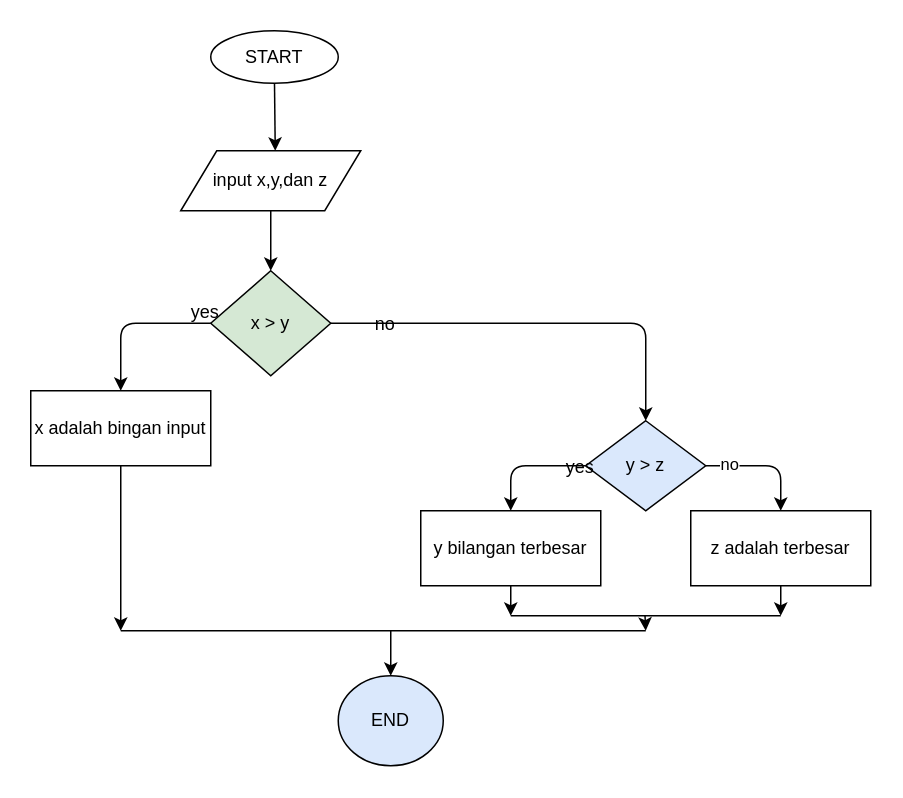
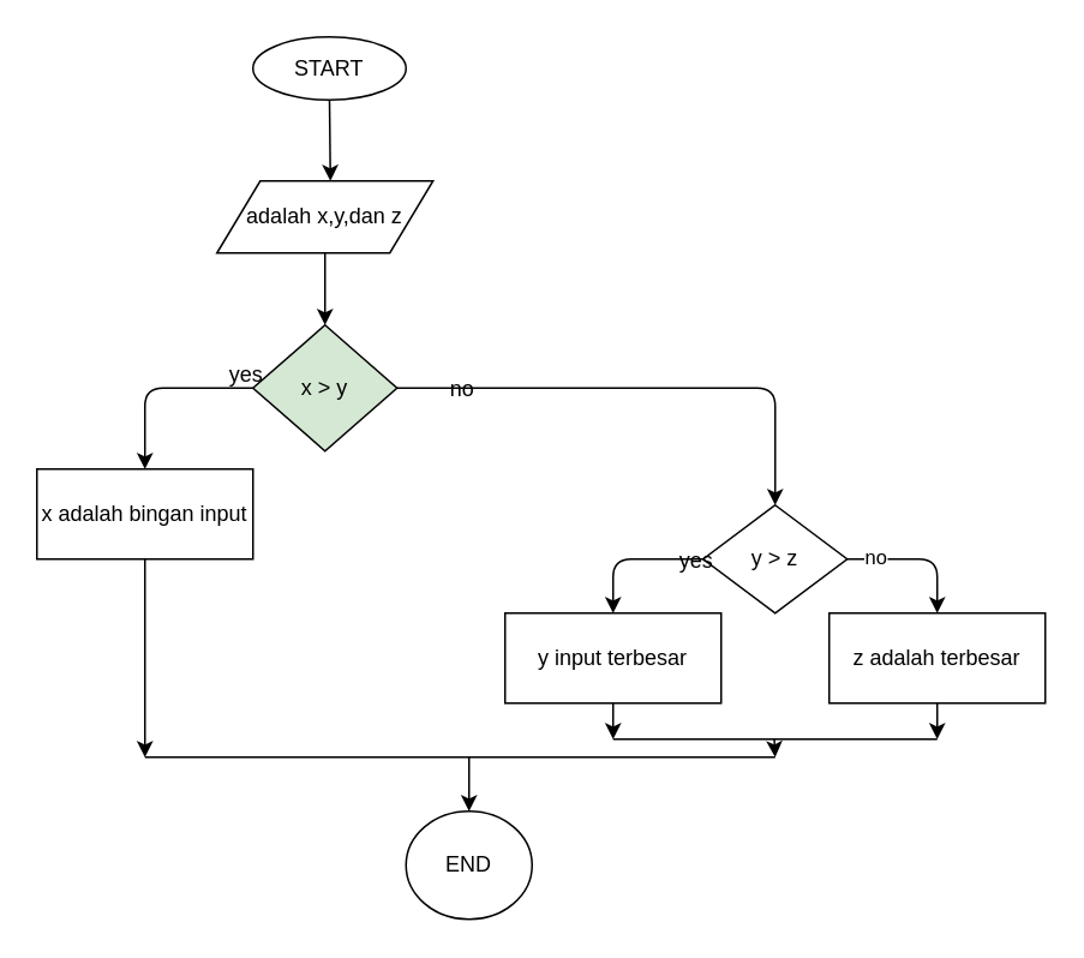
- <mxCell id="4" value="input x,y,dan z" style="shape=parallelogram;perimeter=parallelogramPerimeter;whiteSpace=wrap;html=1;" vertex="1" parent="1"><mxGeometry x="120" y="100" width="120" height="40" as="geometry" /></mxCell>
+ <mxCell id="4" value="adalah x,y,dan z" style="shape=parallelogram;perimeter=parallelogramPerimeter;whiteSpace=wrap;html=1;" vertex="1" parent="1"><mxGeometry x="120" y="100" width="120" height="40" as="geometry" /></mxCell>
- <mxCell id="12" value="y &amp;gt; z" style="rhombus;whiteSpace=wrap;html=1;fillColor=#dae8fc;" vertex="1" parent="1"><mxGeometry x="390" y="280" width="80" height="60" as="geometry" /></mxCell>
+ <mxCell id="12" value="y &amp;gt; z" style="rhombus;whiteSpace=wrap;html=1;" vertex="1" parent="1"><mxGeometry x="390" y="280" width="80" height="60" as="geometry" /></mxCell>
- <mxCell id="16" value="y bilangan terbesar" style="rounded=0;whiteSpace=wrap;html=1;" vertex="1" parent="1"><mxGeometry x="280" y="340" width="120" height="50" as="geometry" /></mxCell>
+ <mxCell id="16" value="y input terbesar" style="rounded=0;whiteSpace=wrap;html=1;" vertex="1" parent="1"><mxGeometry x="280" y="340" width="120" height="50" as="geometry" /></mxCell>
- <mxCell id="26" value="END" style="ellipse;whiteSpace=wrap;html=1;fillColor=#dae8fc;" vertex="1" parent="1"><mxGeometry x="225" y="450" width="70" height="60" as="geometry" /></mxCell>
+ <mxCell id="26" value="END" style="ellipse;whiteSpace=wrap;html=1;" vertex="1" parent="1"><mxGeometry x="225" y="450" width="70" height="60" as="geometry" /></mxCell>
